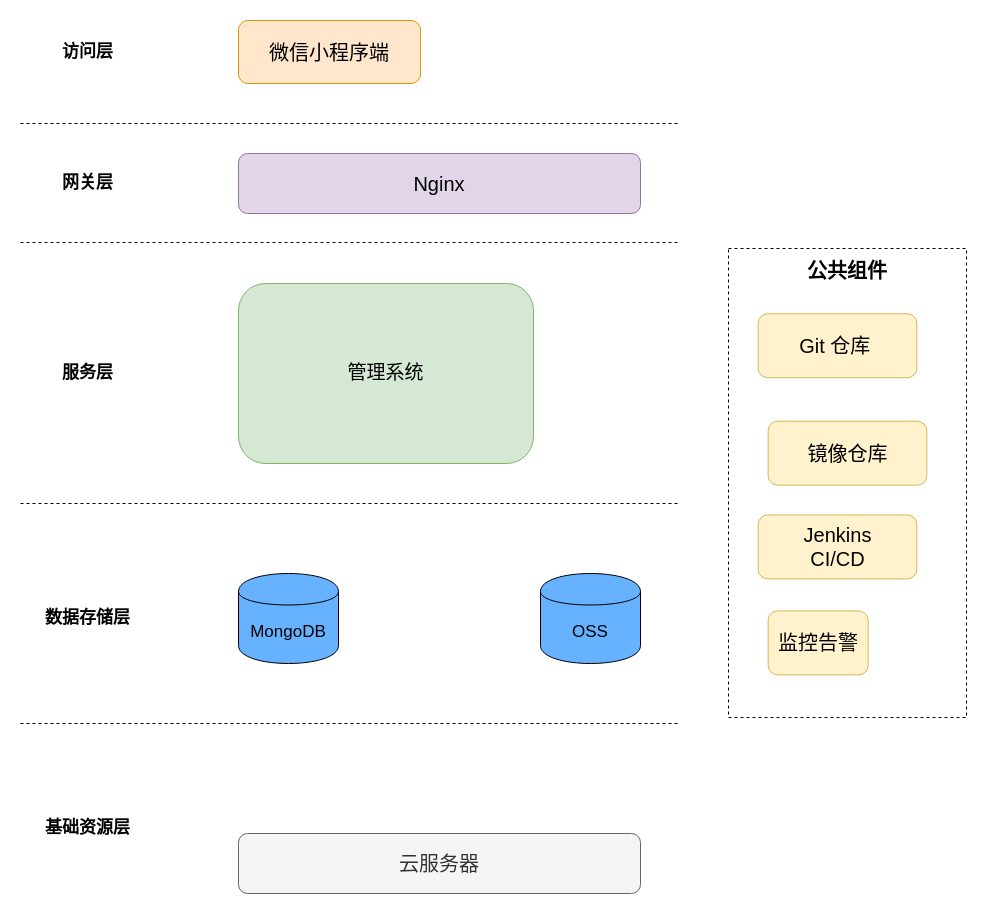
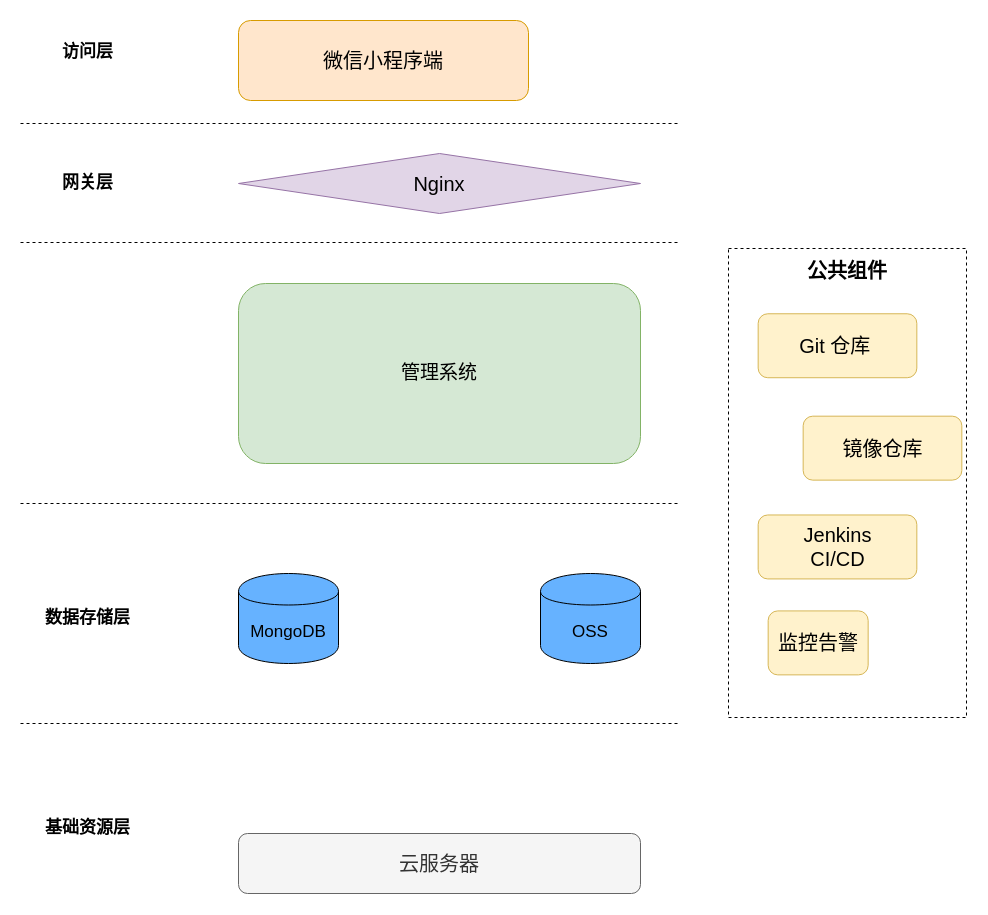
- <mxCell id="23" value="微信小程序端" style="rounded=1;whiteSpace=wrap;html=1;fillColor=#ffe6cc;strokeColor=#d79b00;fontSize=20;fontColor=#000000;" parent="1" vertex="1"><mxGeometry x="238" y="20" width="182" height="63" as="geometry" /></mxCell>
+ <mxCell id="23" value="微信小程序端" style="rounded=1;whiteSpace=wrap;html=1;fillColor=#ffe6cc;strokeColor=#d79b00;fontSize=20;fontColor=#000000;" parent="1" vertex="1"><mxGeometry x="238" y="20" width="290" height="80" as="geometry" /></mxCell>
- <mxCell id="8" value="Nginx" style="rounded=1;whiteSpace=wrap;html=1;fillColor=#e1d5e7;strokeColor=#9673a6;fontSize=20;fontColor=#000000;" parent="1" vertex="1"><mxGeometry x="238.01" y="153" width="401.99" height="60" as="geometry" /></mxCell>
+ <mxCell id="8" value="Nginx" style="rhombus;whiteSpace=wrap;html=1;fillColor=#e1d5e7;strokeColor=#9673a6;fontSize=20;fontColor=#000000;" parent="1" vertex="1"><mxGeometry x="238.01" y="153" width="401.99" height="60" as="geometry" /></mxCell>
- <mxCell id="9" value="服务层" style="text;html=1;align=center;verticalAlign=middle;resizable=0;points=[];autosize=1;fontSize=17;fontStyle=1" parent="1" vertex="1"><mxGeometry x="56.51" y="361" width="61" height="24" as="geometry" /></mxCell>
- <mxCell id="10" value="管理系统" style="rounded=1;whiteSpace=wrap;html=1;fillColor=#d5e8d4;strokeColor=#82b366;fontSize=19;fontColor=#000000;" parent="1" vertex="1"><mxGeometry x="238.01" y="283" width="295" height="180" as="geometry" /></mxCell>
+ <mxCell id="10" value="管理系统" style="rounded=1;whiteSpace=wrap;html=1;fillColor=#d5e8d4;strokeColor=#82b366;fontSize=19;fontColor=#000000;" parent="1" vertex="1"><mxGeometry x="238.01" y="283" width="401.99" height="180" as="geometry" /></mxCell>
- <mxCell id="18" value="镜像仓库" style="rounded=1;whiteSpace=wrap;html=1;fillColor=#fff2cc;strokeColor=#d6b656;fontSize=20;fontColor=#000000;" parent="15" vertex="1"><mxGeometry x="39.667" y="172.677" width="158.667" height="63.955" as="geometry" /></mxCell>
+ <mxCell id="18" value="镜像仓库" style="rounded=1;whiteSpace=wrap;html=1;fillColor=#fff2cc;strokeColor=#d6b656;fontSize=20;fontColor=#000000;" parent="15" vertex="1"><mxGeometry x="74.667" y="167.677" width="158.667" height="63.955" as="geometry" /></mxCell>
